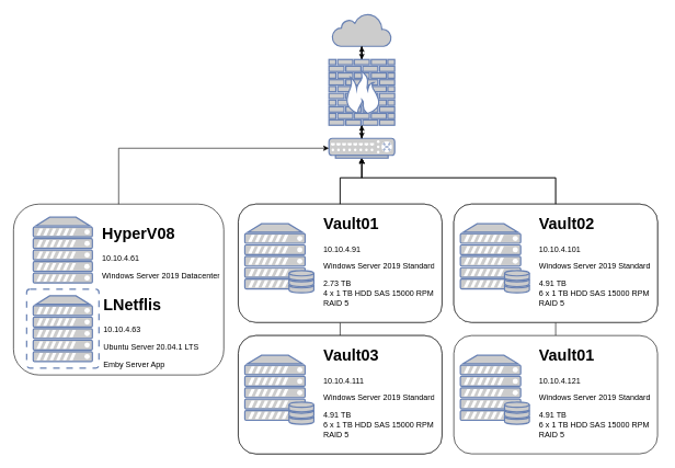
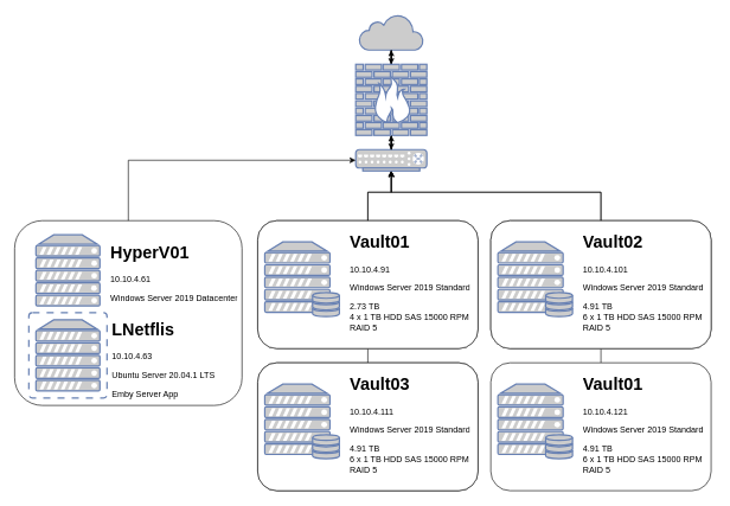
- <mxCell id="15" value="&lt;h1&gt;HyperV08&lt;/h1&gt;&lt;p&gt;10.10.4.61&lt;/p&gt;&lt;p&gt;Windows Server 2019 Datacenter&lt;/p&gt;&lt;p&gt;&lt;br&gt;&lt;/p&gt;" style="text;html=1;strokeColor=none;fillColor=none;spacing=5;spacingTop=-20;whiteSpace=wrap;overflow=hidden;rounded=0;" parent="11" vertex="1"><mxGeometry x="130" y="24.5" width="210" height="105" as="geometry" /></mxCell>
+ <mxCell id="15" value="&lt;h1&gt;HyperV01&lt;/h1&gt;&lt;p&gt;10.10.4.61&lt;/p&gt;&lt;p&gt;Windows Server 2019 Datacenter&lt;/p&gt;&lt;p&gt;&lt;br&gt;&lt;/p&gt;" style="text;html=1;strokeColor=none;fillColor=none;spacing=5;spacingTop=-20;whiteSpace=wrap;overflow=hidden;rounded=0;" parent="11" vertex="1"><mxGeometry x="130" y="24.5" width="210" height="105" as="geometry" /></mxCell>
